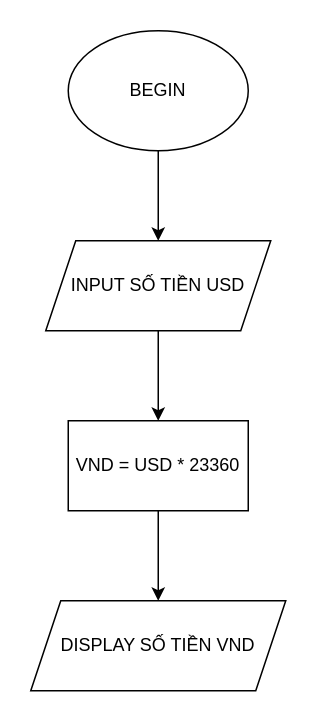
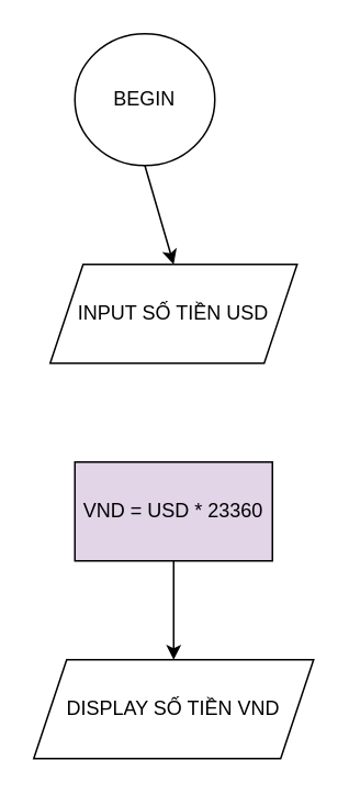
- <mxCell id="2" value="BEGIN" style="ellipse;whiteSpace=wrap;html=1;" parent="1" vertex="1"><mxGeometry x="45" y="20" width="120" height="80" as="geometry" /></mxCell>
+ <mxCell id="2" value="BEGIN" style="ellipse;whiteSpace=wrap;html=1;" parent="1" vertex="1"><mxGeometry x="45" y="20" width="85" height="80" as="geometry" /></mxCell>
- <mxCell id="7" value="" style="endArrow=classic;html=1;rounded=0;entryX=0.5;entryY=0;entryDx=0;entryDy=0;exitX=0.5;exitY=1;exitDx=0;exitDy=0;" parent="1" source="3" target="4" edge="1"><mxGeometry width="50" height="50" relative="1" as="geometry"><mxPoint x="-10" y="280" as="sourcePoint" /><mxPoint x="40" y="230" as="targetPoint" /></mxGeometry></mxCell>
- <mxCell id="4" value="VND = USD * 23360" style="rounded=0;whiteSpace=wrap;html=1;" parent="1" vertex="1"><mxGeometry x="45" y="280" width="120" height="60" as="geometry" /></mxCell>
+ <mxCell id="4" value="VND = USD * 23360" style="rounded=0;whiteSpace=wrap;html=1;fillColor=#e1d5e7;" parent="1" vertex="1"><mxGeometry x="45" y="280" width="120" height="60" as="geometry" /></mxCell>
